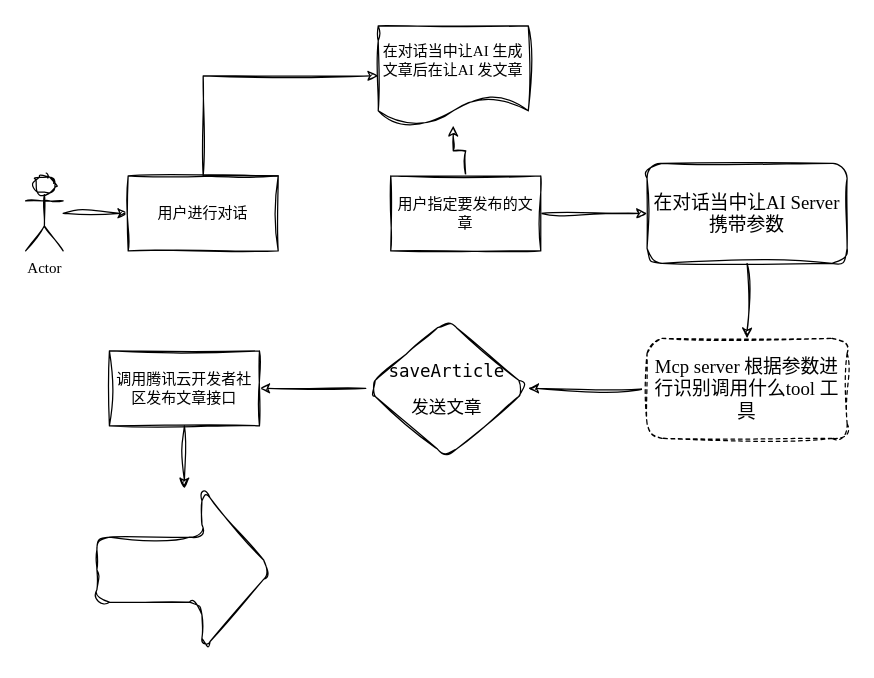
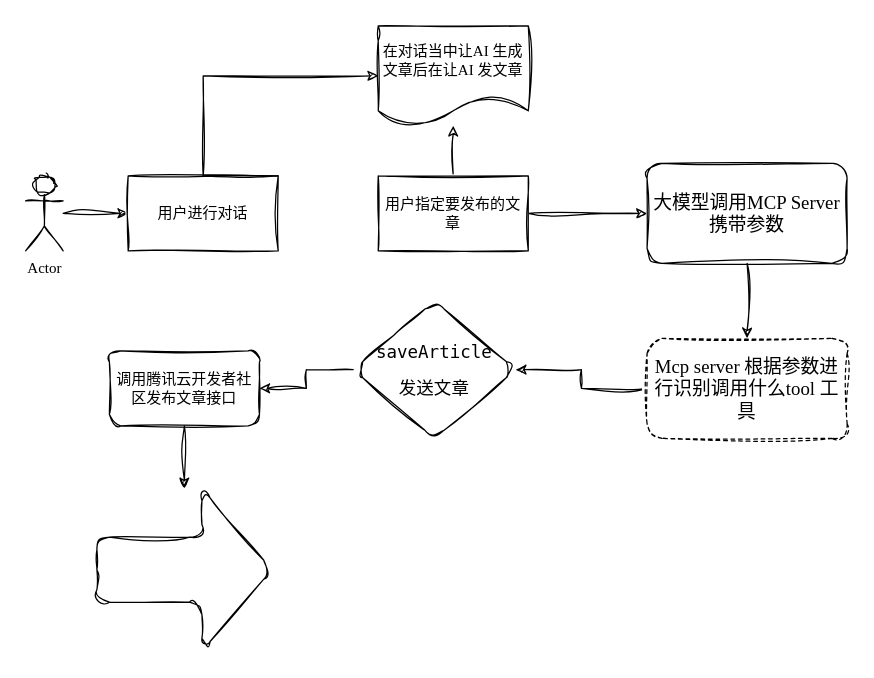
- <mxCell id="8" value="用户指定要发布的文章" style="whiteSpace=wrap;html=1;fontFamily=Architects Daughter;verticalAlign=middle;sketch=1;hachureGap=4;jiggle=2;curveFitting=1;fontSource=https%3A%2F%2Ffonts.googleapis.com%2Fcss%3Ffamily%3DArchitects%2BDaughter;fillStyle=auto;align=center;labelBackgroundColor=none;labelBorderColor=none;textShadow=0;" vertex="1" parent="1"><mxGeometry x="312" y="140" width="120" height="60" as="geometry" /></mxCell>
+ <mxCell id="8" value="用户指定要发布的文章" style="whiteSpace=wrap;html=1;fontFamily=Architects Daughter;verticalAlign=middle;sketch=1;hachureGap=4;jiggle=2;curveFitting=1;fontSource=https%3A%2F%2Ffonts.googleapis.com%2Fcss%3Ffamily%3DArchitects%2BDaughter;fillStyle=auto;align=center;labelBackgroundColor=none;labelBorderColor=none;textShadow=0;" vertex="1" parent="1"><mxGeometry x="302" y="140" width="120" height="60" as="geometry" /></mxCell>
- <mxCell id="10" value="&lt;font style=&quot;font-size: 15px;&quot;&gt;在对话当中让AI Server 携带参数&lt;/font&gt;" style="rounded=1;whiteSpace=wrap;html=1;fontFamily=Architects Daughter;sketch=1;hachureGap=4;jiggle=2;curveFitting=1;fontSource=https%3A%2F%2Ffonts.googleapis.com%2Fcss%3Ffamily%3DArchitects%2BDaughter;fillStyle=auto;labelBackgroundColor=none;labelBorderColor=none;" vertex="1" parent="1"><mxGeometry x="517" y="130" width="160" height="80" as="geometry" /></mxCell>
+ <mxCell id="10" value="&lt;font style=&quot;font-size: 15px;&quot;&gt;大模型调用MCP Server 携带参数&lt;/font&gt;" style="rounded=1;whiteSpace=wrap;html=1;fontFamily=Architects Daughter;sketch=1;hachureGap=4;jiggle=2;curveFitting=1;fontSource=https%3A%2F%2Ffonts.googleapis.com%2Fcss%3Ffamily%3DArchitects%2BDaughter;fillStyle=auto;labelBackgroundColor=none;labelBorderColor=none;" vertex="1" parent="1"><mxGeometry x="517" y="130" width="160" height="80" as="geometry" /></mxCell>
- <mxCell id="16" value="&lt;font style=&quot;color: light-dark(rgb(0, 0, 0), rgb(255, 255, 255));&quot;&gt;调用腾讯云开发者社区发布文章接口&lt;/font&gt;" style="whiteSpace=wrap;html=1;fontFamily=Architects Daughter;fontColor=light-dark(default, #da1b1b);sketch=1;hachureGap=4;jiggle=2;curveFitting=1;fontSource=https%3A%2F%2Ffonts.googleapis.com%2Fcss%3Ffamily%3DArchitects%2BDaughter;fillStyle=auto;labelBackgroundColor=none;labelBorderColor=none;rounded=0;" vertex="1" parent="1"><mxGeometry x="87" y="280" width="120" height="60" as="geometry" /></mxCell>
+ <mxCell id="16" value="&lt;font style=&quot;color: light-dark(rgb(0, 0, 0), rgb(255, 255, 255));&quot;&gt;调用腾讯云开发者社区发布文章接口&lt;/font&gt;" style="rounded=1;whiteSpace=wrap;html=1;fontFamily=Architects Daughter;fontColor=light-dark(default, #da1b1b);sketch=1;hachureGap=4;jiggle=2;curveFitting=1;fontSource=https%3A%2F%2Ffonts.googleapis.com%2Fcss%3Ffamily%3DArchitects%2BDaughter;fillStyle=auto;labelBackgroundColor=none;labelBorderColor=none;" vertex="1" parent="1"><mxGeometry x="87" y="280" width="120" height="60" as="geometry" /></mxCell>
- <mxCell id="14" value="&lt;div style=&quot;&quot;&gt;&lt;pre style=&quot;&quot;&gt;&lt;font style=&quot;font-size: 14px; color: light-dark(rgb(0, 0, 0), rgb(255, 255, 255));&quot;&gt;saveArticle&lt;/font&gt;&lt;/pre&gt;&lt;pre style=&quot;&quot;&gt;&lt;font style=&quot;font-size: 14px; color: light-dark(rgb(0, 0, 0), rgb(255, 255, 255));&quot;&gt;发送文章&lt;/font&gt;&lt;/pre&gt;&lt;/div&gt;" style="rhombus;whiteSpace=wrap;html=1;fontFamily=Architects Daughter;rounded=1;sketch=1;hachureGap=4;jiggle=2;curveFitting=1;fontSource=https%3A%2F%2Ffonts.googleapis.com%2Fcss%3Ffamily%3DArchitects%2BDaughter;fillStyle=auto;labelBackgroundColor=none;labelBorderColor=none;fontColor=light-dark(default, #da1b1b);" vertex="1" parent="1"><mxGeometry x="292" y="255" width="130" height="110" as="geometry" /></mxCell>
+ <mxCell id="14" value="&lt;div style=&quot;&quot;&gt;&lt;pre style=&quot;&quot;&gt;&lt;font style=&quot;font-size: 14px; color: light-dark(rgb(0, 0, 0), rgb(255, 255, 255));&quot;&gt;saveArticle&lt;/font&gt;&lt;/pre&gt;&lt;pre style=&quot;&quot;&gt;&lt;font style=&quot;font-size: 14px; color: light-dark(rgb(0, 0, 0), rgb(255, 255, 255));&quot;&gt;发送文章&lt;/font&gt;&lt;/pre&gt;&lt;/div&gt;" style="rhombus;whiteSpace=wrap;html=1;fontFamily=Architects Daughter;rounded=1;sketch=1;hachureGap=4;jiggle=2;curveFitting=1;fontSource=https%3A%2F%2Ffonts.googleapis.com%2Fcss%3Ffamily%3DArchitects%2BDaughter;fillStyle=auto;labelBackgroundColor=none;labelBorderColor=none;fontColor=light-dark(default, #da1b1b);" vertex="1" parent="1"><mxGeometry x="282" y="240" width="130" height="110" as="geometry" /></mxCell>
